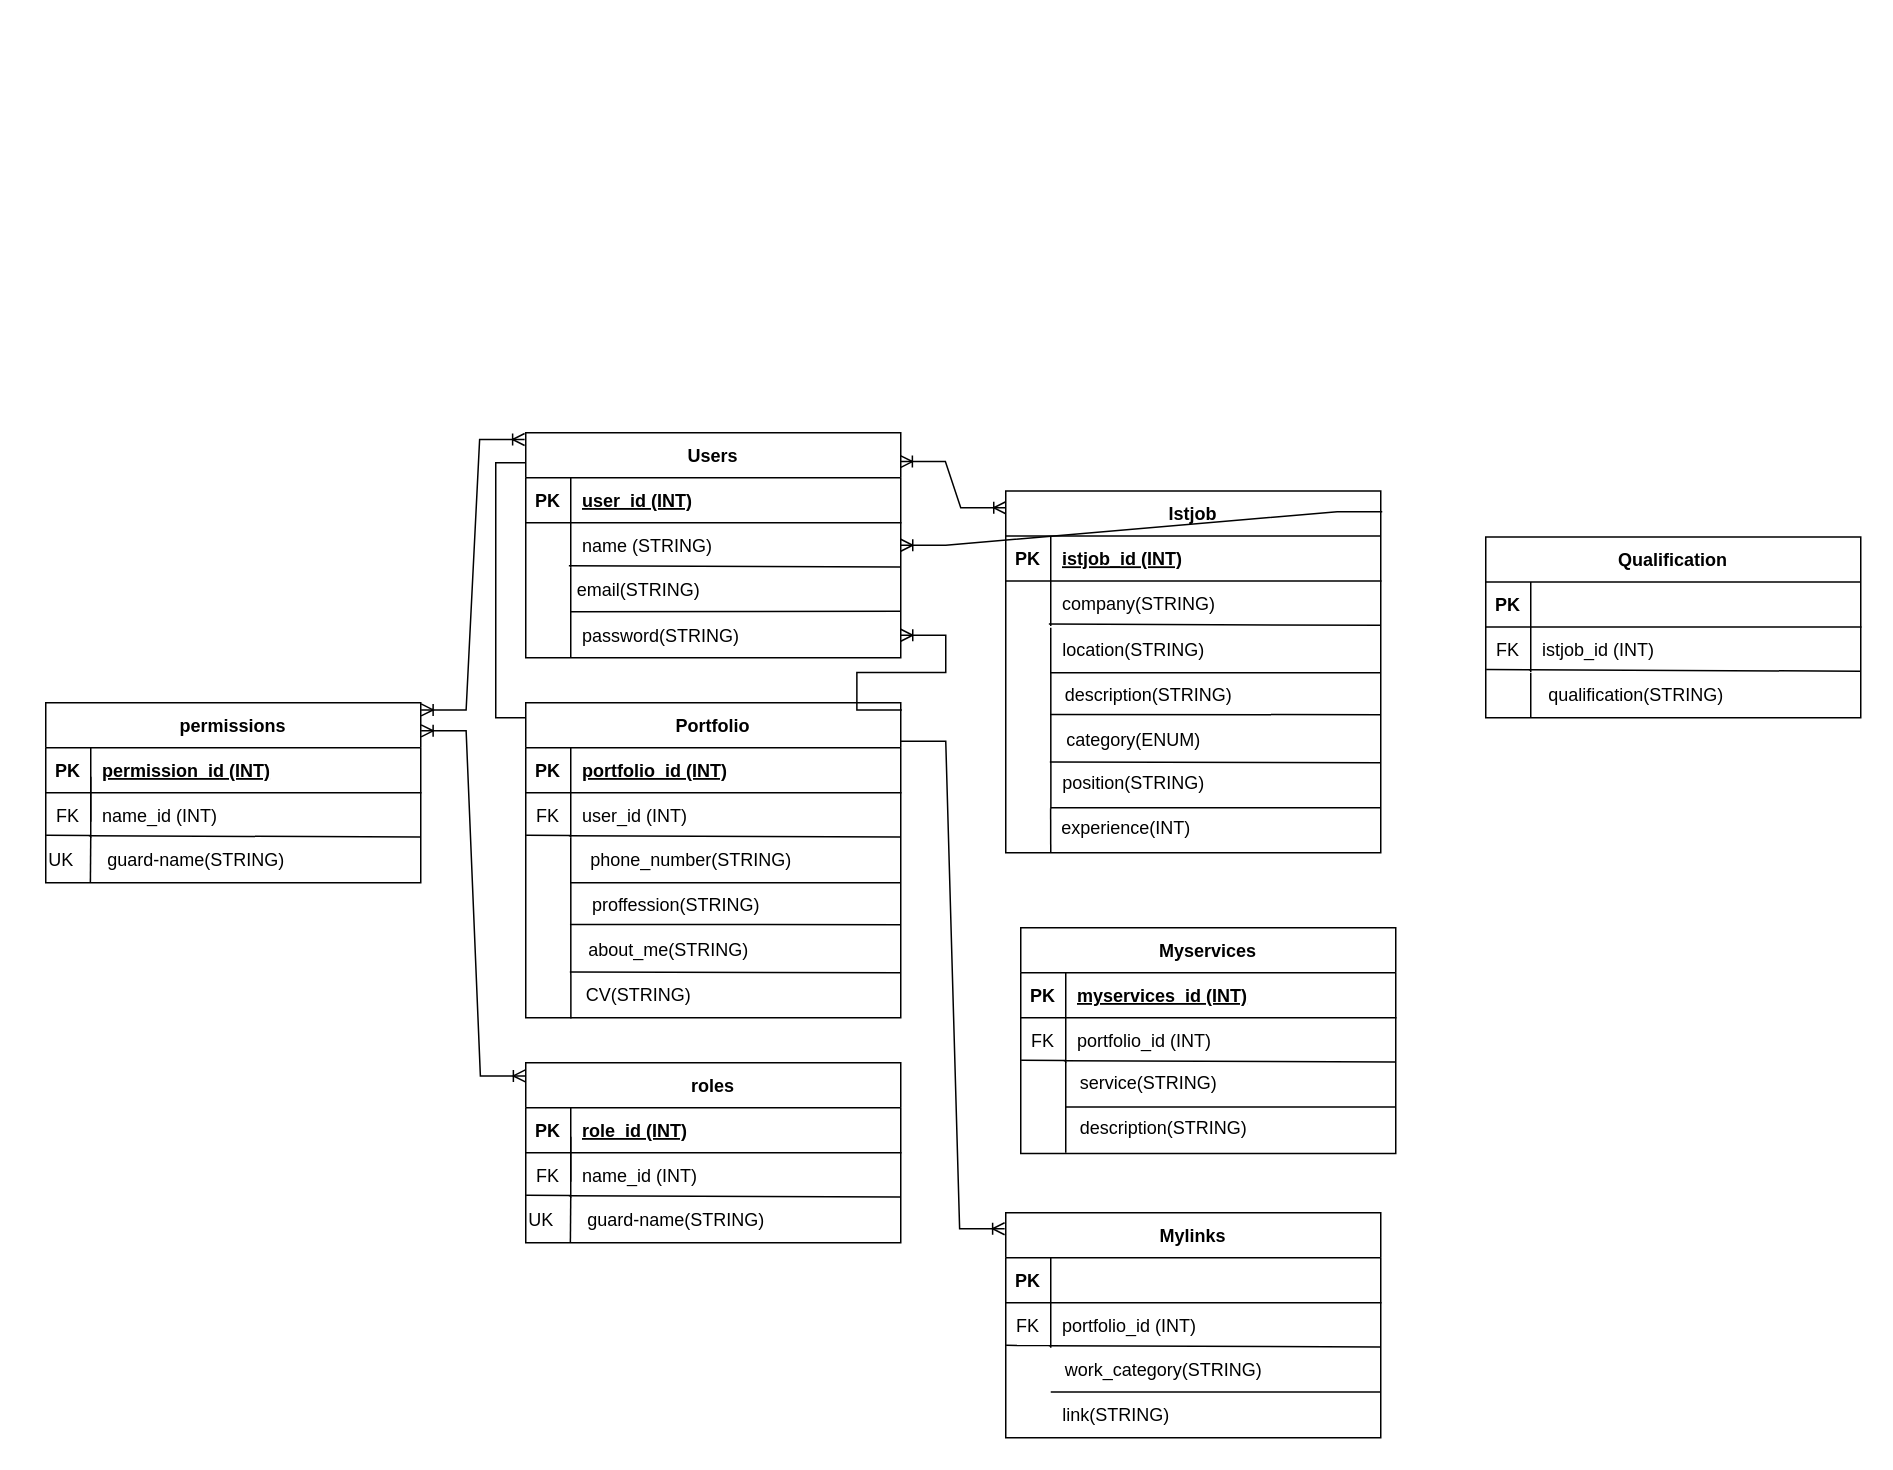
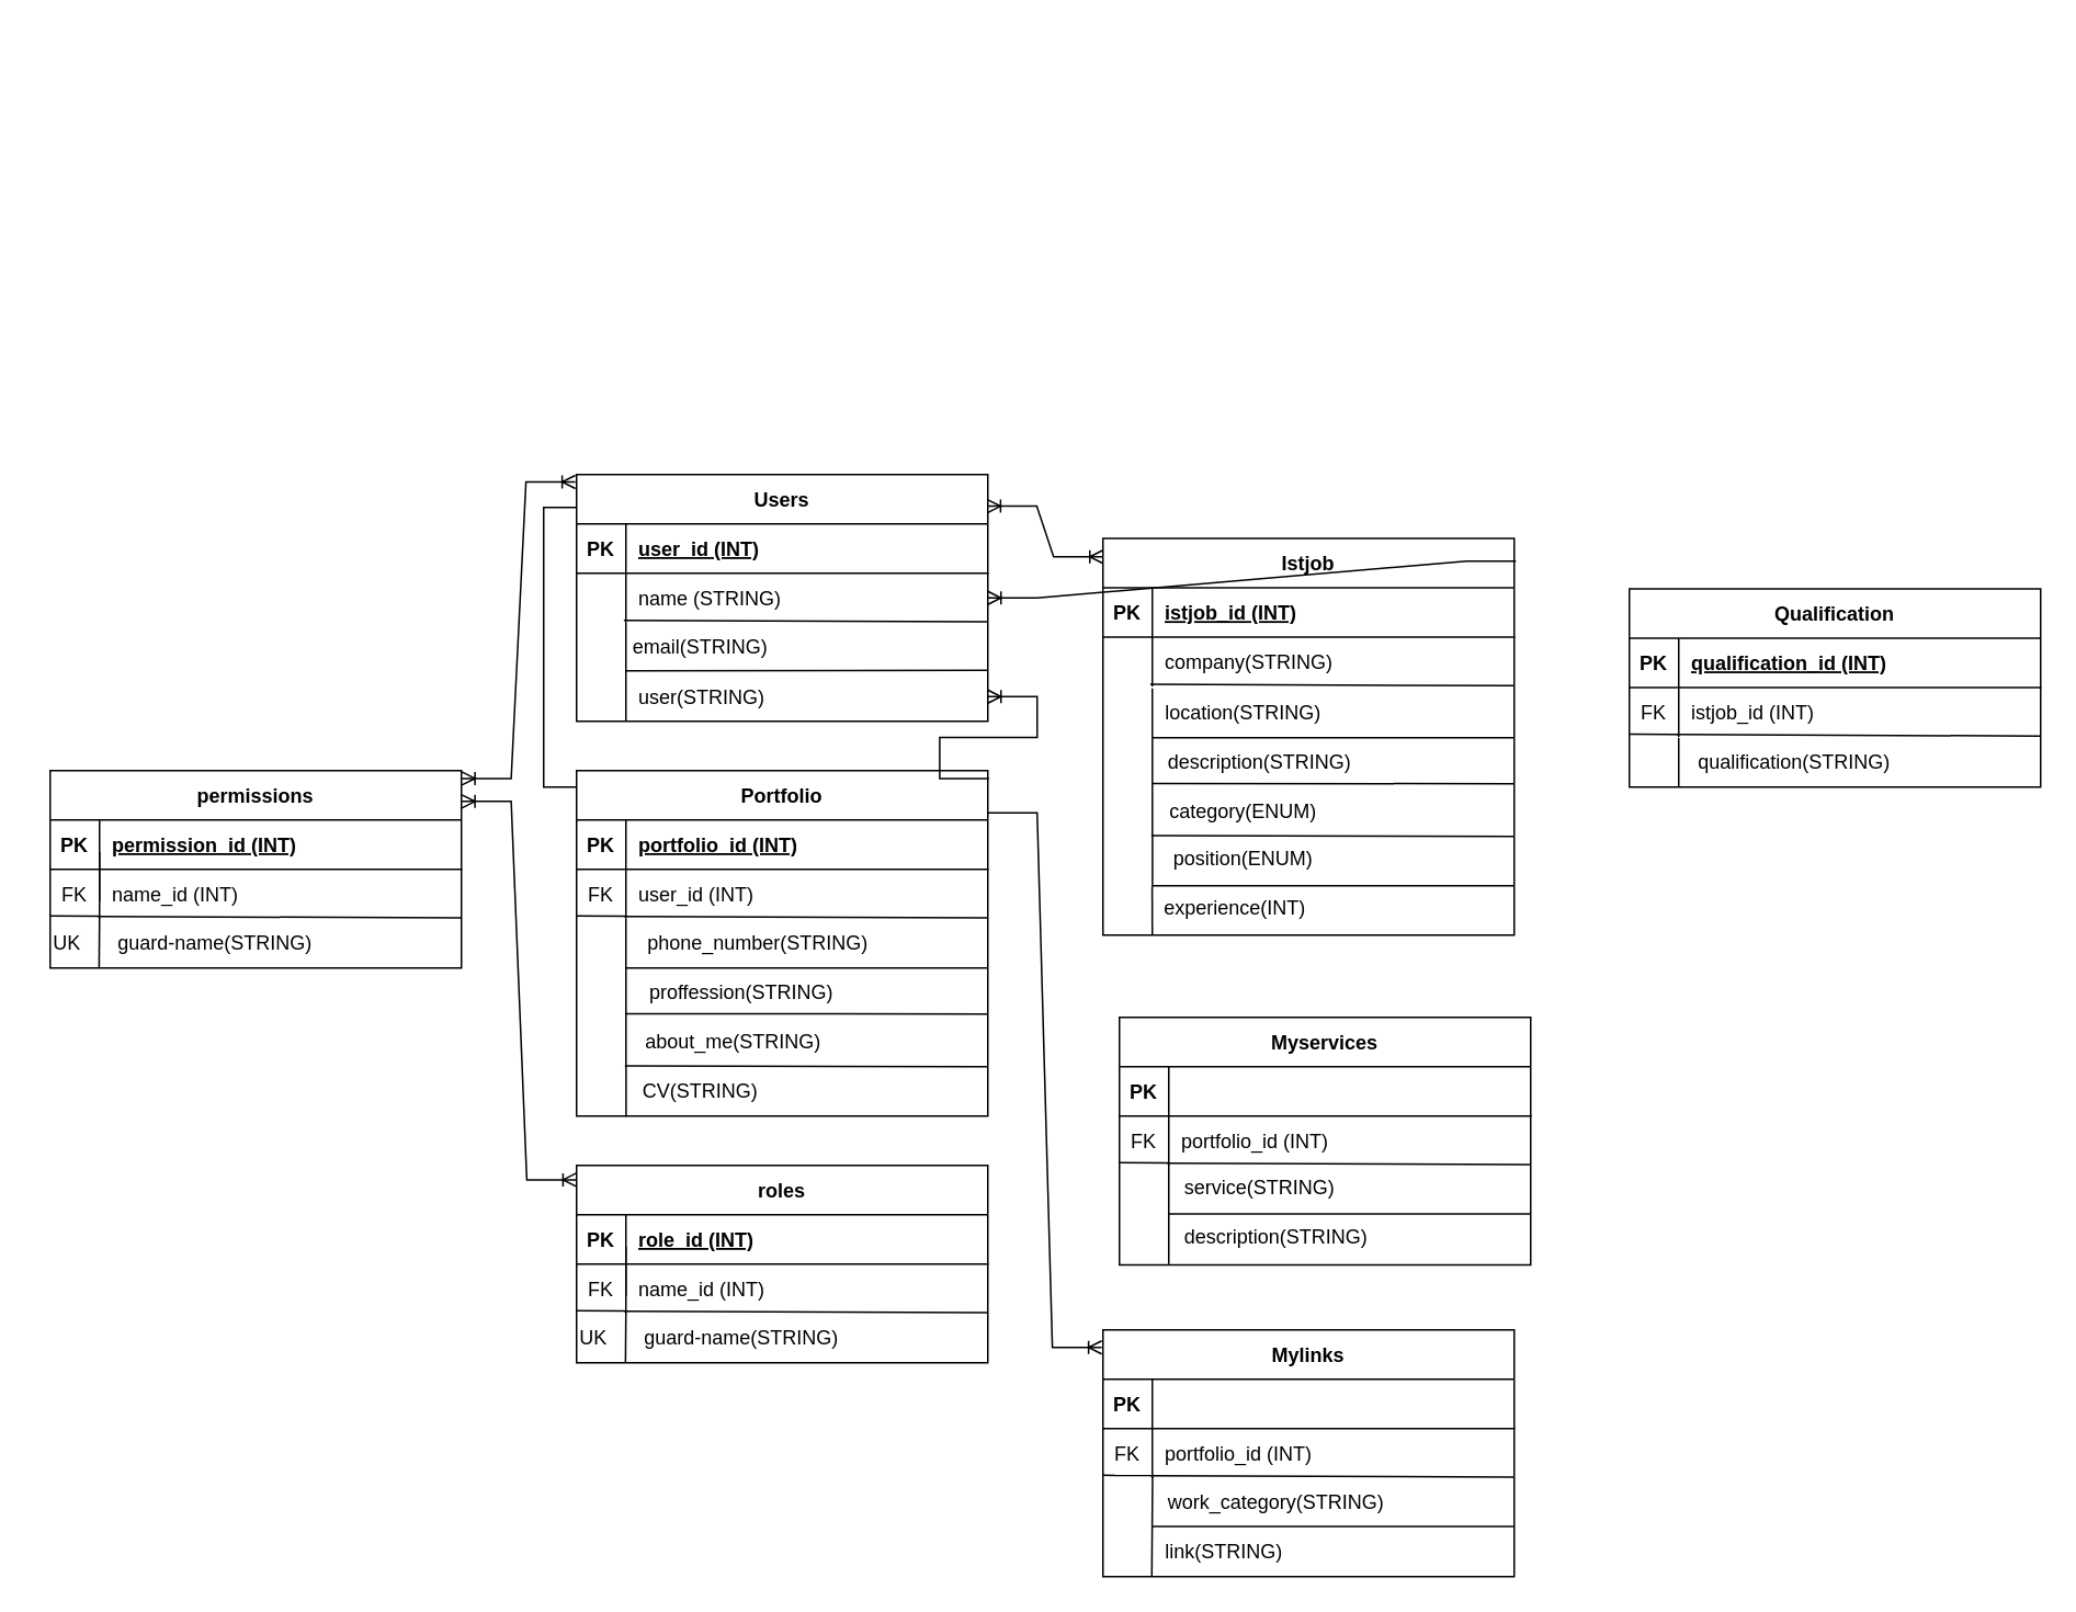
+ <mxCell id="88" value="qualification_id (INT)" style="shape=partialRectangle;overflow=hidden;connectable=0;fillColor=none;top=0;left=0;bottom=0;right=0;align=left;spacingLeft=6;fontStyle=5;" vertex="1" parent="86"><mxGeometry x="30" width="220" height="30" as="geometry"><mxRectangle width="220" height="30" as="alternateBounds" /></mxGeometry></mxCell>
- <mxCell id="13" value="password(STRING)" style="shape=partialRectangle;overflow=hidden;connectable=0;fillColor=none;top=0;left=0;bottom=0;right=0;align=left;spacingLeft=6;" vertex="1" parent="1"><mxGeometry x="380" y="408" width="220" height="30" as="geometry"><mxRectangle width="220" height="30" as="alternateBounds" /></mxGeometry></mxCell>
+ <mxCell id="13" value="user(STRING)" style="shape=partialRectangle;overflow=hidden;connectable=0;fillColor=none;top=0;left=0;bottom=0;right=0;align=left;spacingLeft=6;" vertex="1" parent="1"><mxGeometry x="380" y="408" width="220" height="30" as="geometry"><mxRectangle width="220" height="30" as="alternateBounds" /></mxGeometry></mxCell>
- <mxCell id="81" value="position(STRING)" style="text;html=1;align=center;verticalAlign=middle;resizable=0;points=[];autosize=1;strokeColor=none;fillColor=none;" vertex="1" parent="1"><mxGeometry x="695" y="507.43" width="120" height="30" as="geometry" /></mxCell>
+ <mxCell id="81" value="position(ENUM)" style="text;html=1;align=center;verticalAlign=middle;resizable=0;points=[];autosize=1;strokeColor=none;fillColor=none;" vertex="1" parent="1"><mxGeometry x="695" y="507.43" width="120" height="30" as="geometry" /></mxCell>
- <mxCell id="46" value="myservices_id (INT)" style="shape=partialRectangle;overflow=hidden;connectable=0;fillColor=none;top=0;left=0;bottom=0;right=0;align=left;spacingLeft=6;fontStyle=5;" vertex="1" parent="44"><mxGeometry x="30" width="220" height="30" as="geometry"><mxRectangle width="220" height="30" as="alternateBounds" /></mxGeometry></mxCell>
+ <mxCell id="39" value="" style="endArrow=none;html=1;rounded=0;exitX=0.179;exitY=0.996;exitDx=0;exitDy=0;exitPerimeter=0;entryX=0.001;entryY=-0.024;entryDx=0;entryDy=0;entryPerimeter=0;" edge="1" parent="1" source="42" target="41"><mxGeometry width="50" height="50" relative="1" as="geometry"><mxPoint x="700.09" y="1028.57" as="sourcePoint" /><mxPoint x="700" y="908" as="targetPoint" /></mxGeometry></mxCell>
